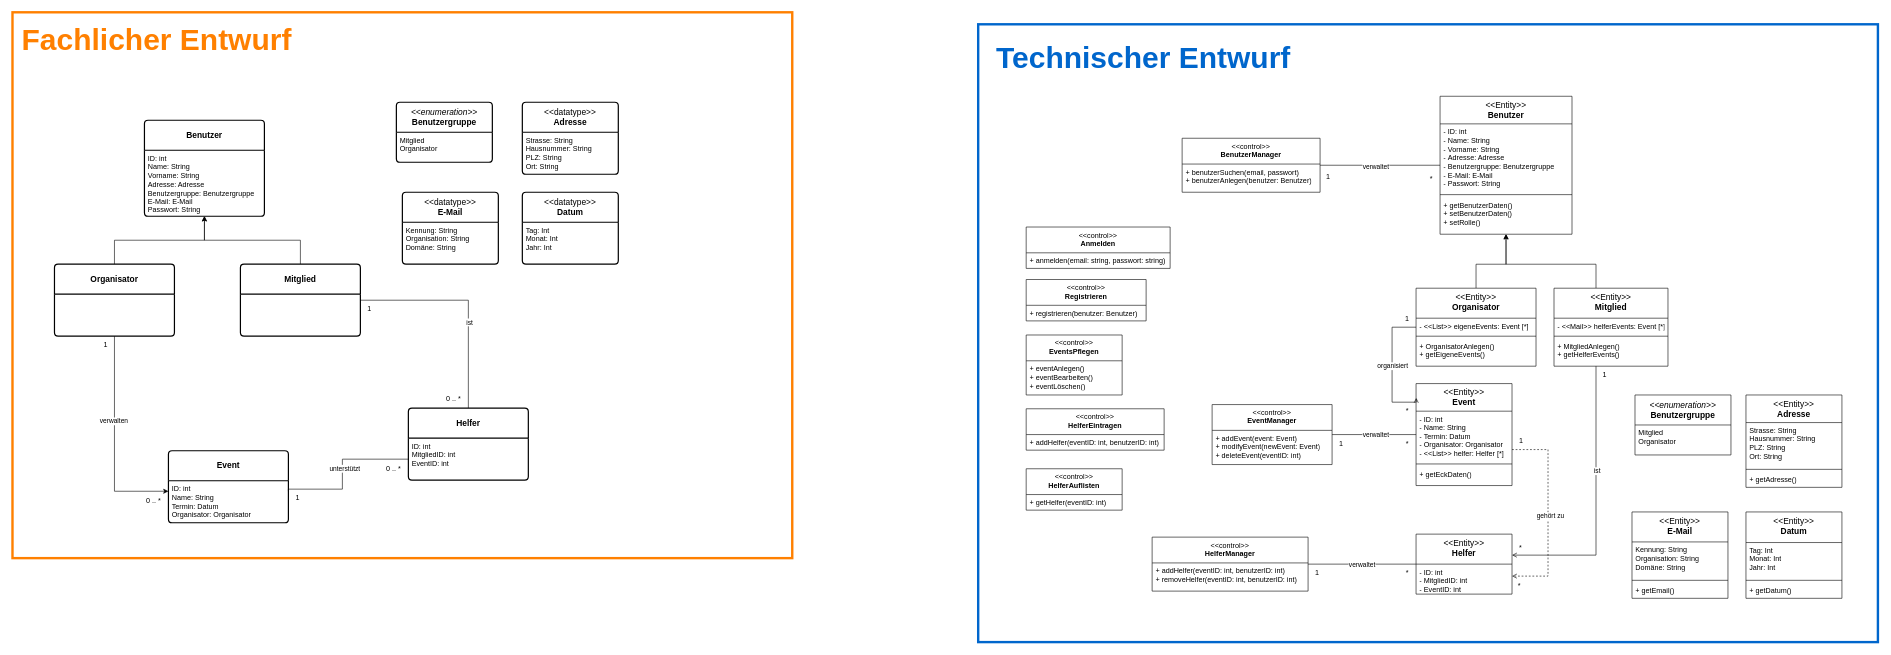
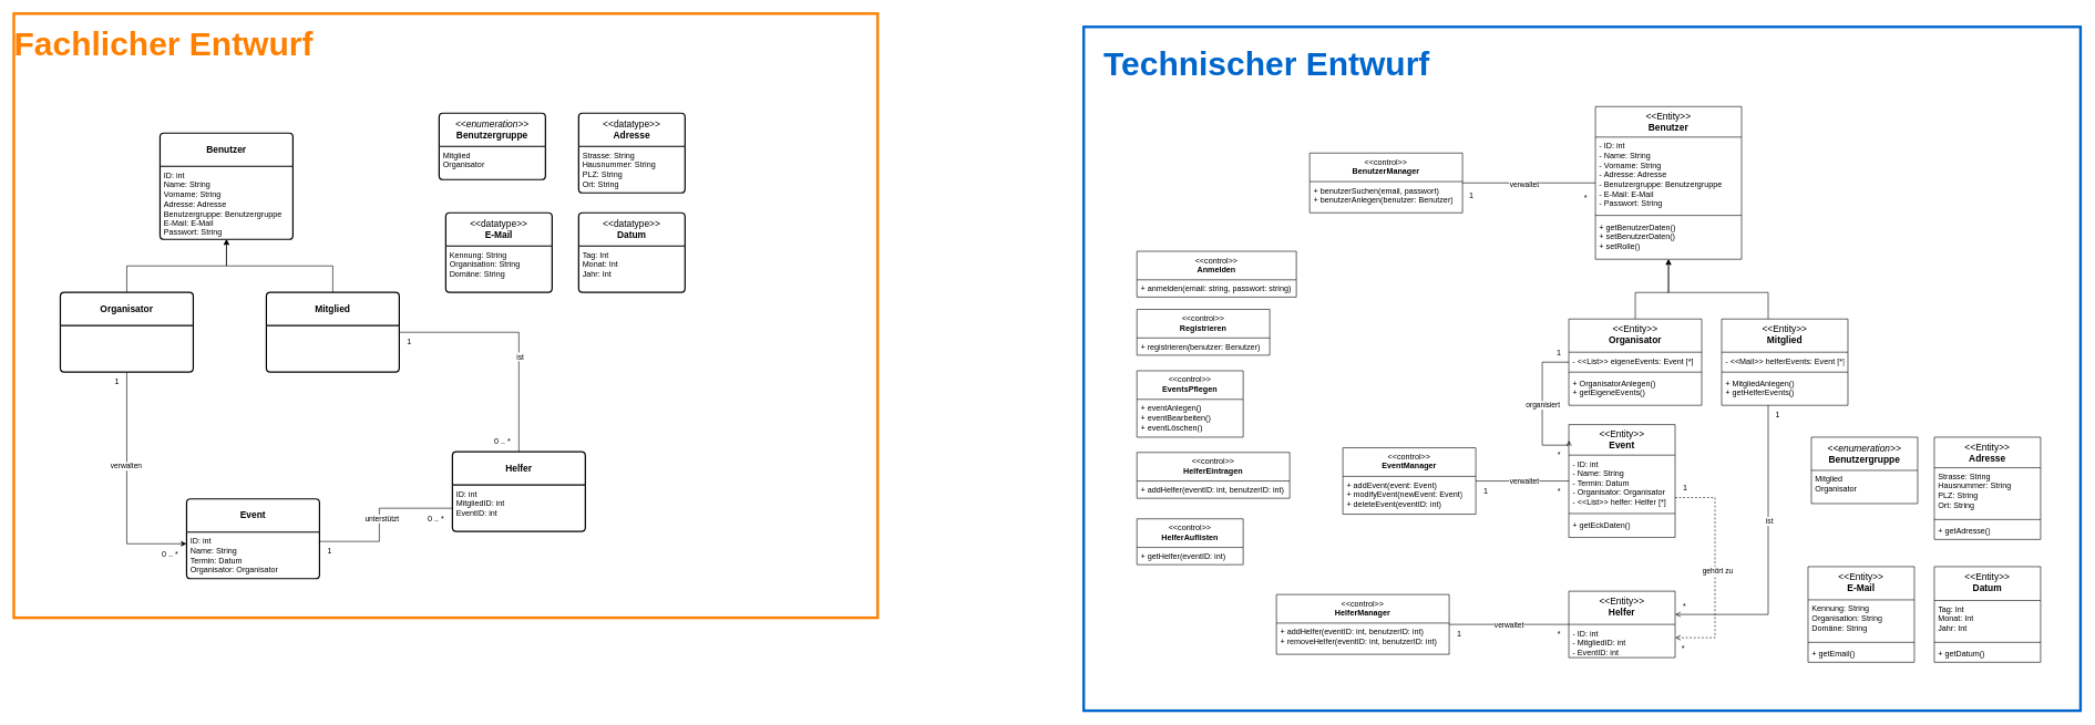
- <mxCell id="35" value="Fachlicher Entwurf" style="text;html=1;align=center;verticalAlign=middle;resizable=0;points=[];autosize=1;strokeColor=none;fillColor=none;fontSize=50;fontStyle=1;fontColor=#ff8000;" parent="1" vertex="1"><mxGeometry x="40" y="30" width="440" height="70" as="geometry" /></mxCell>
+ <mxCell id="35" value="Fachlicher Entwurf" style="text;html=1;align=center;verticalAlign=middle;resizable=0;points=[];autosize=1;strokeColor=none;fillColor=none;fontSize=50;fontStyle=1;fontColor=#ff8000;" parent="1" vertex="1"><mxGeometry x="25" y="30" width="440" height="70" as="geometry" /></mxCell>
